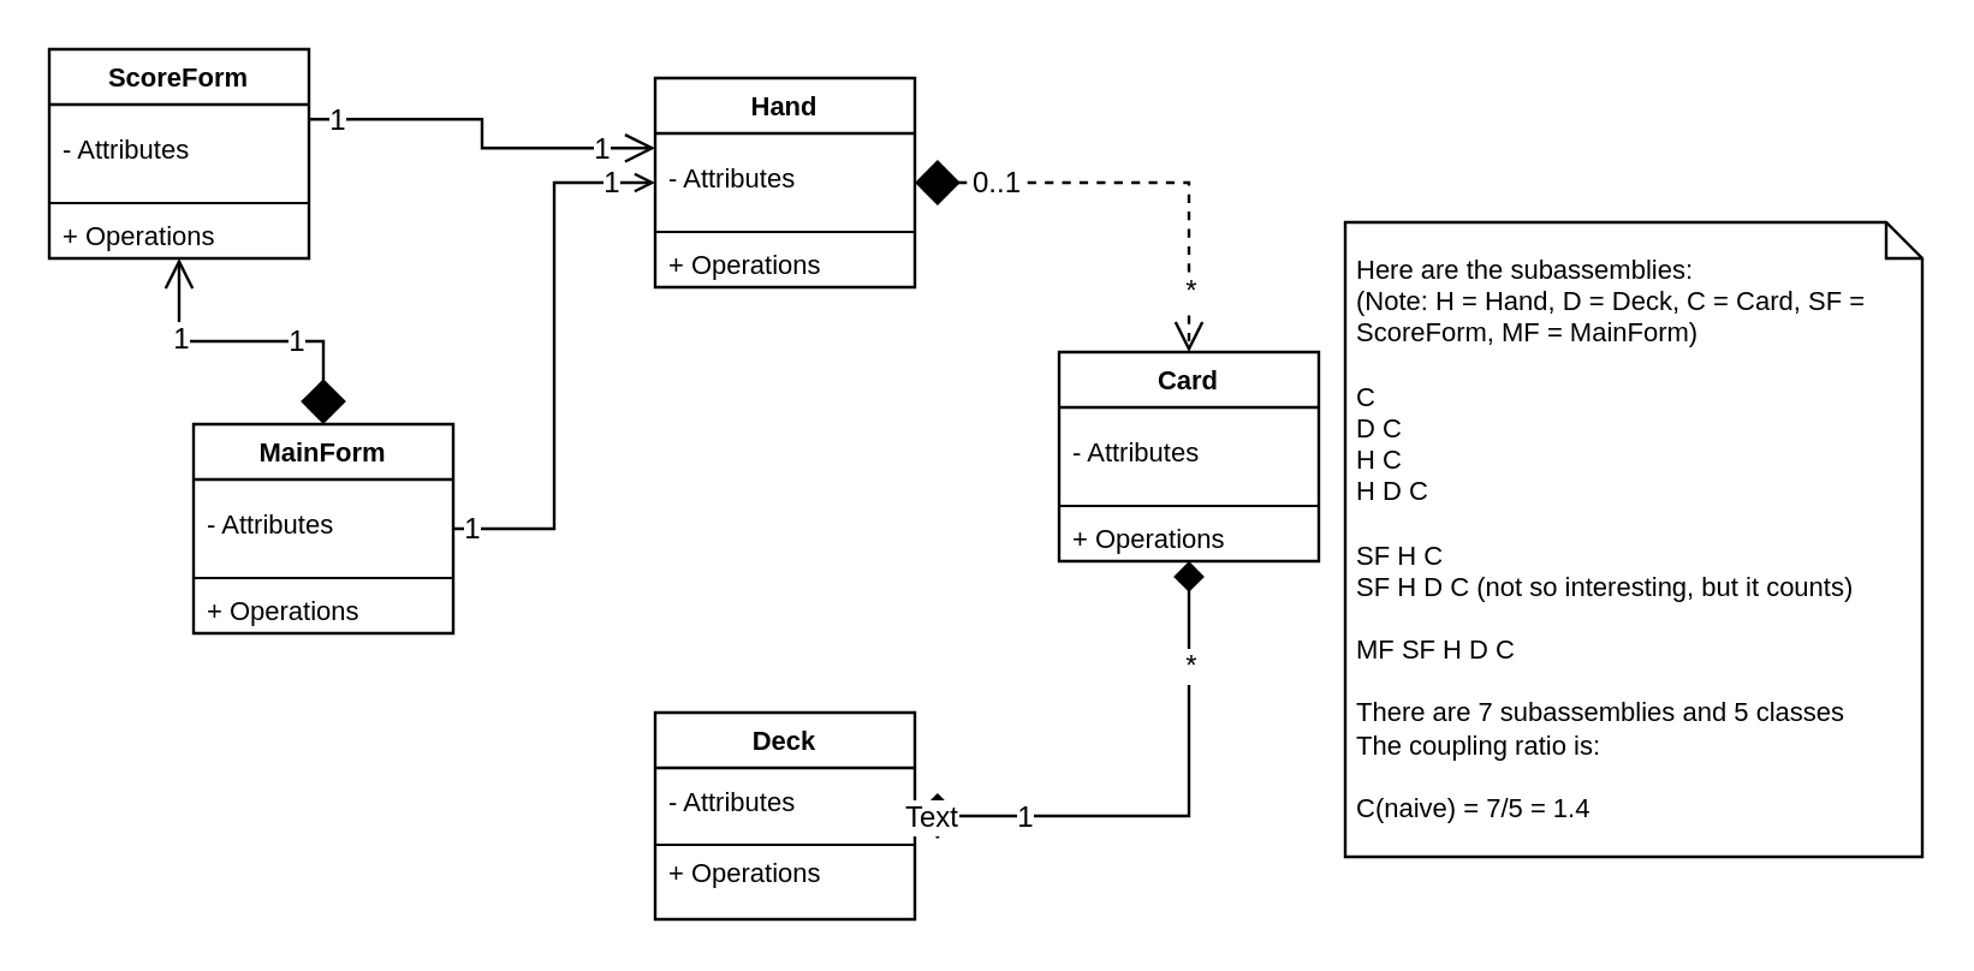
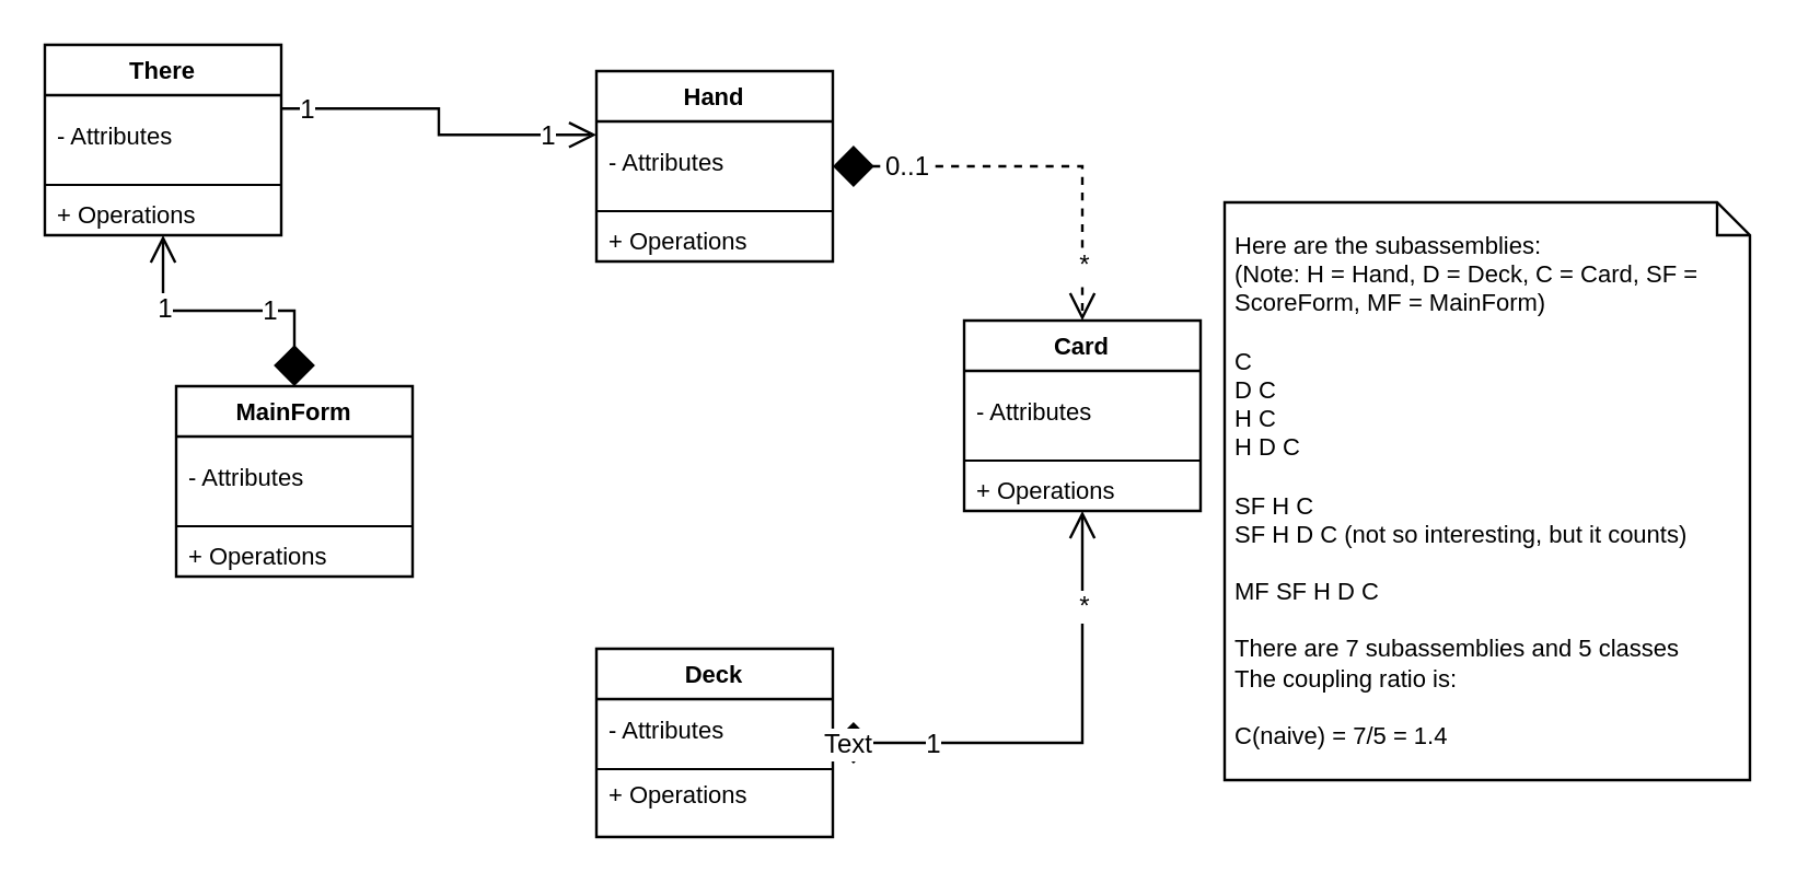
- <mxCell id="2" value="ScoreForm" style="html=1;whiteSpace=wrap;swimlane;childLayout=stackLayout;horizontal=1;startSize=26;horizontalStack=0;resizeParent=1;resizeParentMax=0;resizeLast=0;collapsible=1;marginBottom=0;swimlaneFillColor=#ffffff;startSize=23;fontSize=11;fontColor=#000000;spacing=0;strokeOpacity=100;strokeWidth=1.2;" parent="1" vertex="1"><mxGeometry x="20" y="20" width="108" height="87" as="geometry" /></mxCell>
+ <mxCell id="2" value="There" style="html=1;whiteSpace=wrap;swimlane;childLayout=stackLayout;horizontal=1;startSize=26;horizontalStack=0;resizeParent=1;resizeParentMax=0;resizeLast=0;collapsible=1;marginBottom=0;swimlaneFillColor=#ffffff;startSize=23;fontSize=11;fontColor=#000000;spacing=0;strokeOpacity=100;strokeWidth=1.2;" parent="1" vertex="1"><mxGeometry x="20" y="20" width="108" height="87" as="geometry" /></mxCell>
- <mxCell id="25" value="" style="html=1;jettySize=18;fontSize=11;strokeWidth=1.2;rounded=1;arcSize=0;edgeStyle=orthogonalEdgeStyle;startArrow=none;endArrow=open;;exitX=1.006;exitY=0.5;exitPerimeter=1;entryX=-0.006;entryY=0.5;entryPerimeter=1;" parent="1" source="10" target="6" edge="1"><mxGeometry width="100" height="100" relative="1" as="geometry" /></mxCell>
- <mxCell id="26" value="1" style="text;html=1;resizable=0;labelBackgroundColor=#ffffff;align=center;verticalAlign=middle;" parent="25" vertex="1"><mxGeometry x="-0.935" relative="1" as="geometry" /></mxCell>
- <mxCell id="27" value="1" style="text;html=1;resizable=0;labelBackgroundColor=#ffffff;align=center;verticalAlign=middle;" parent="25" vertex="1"><mxGeometry x="0.83" relative="1" as="geometry" /></mxCell>
- <mxCell id="31" value="" style="html=1;jettySize=18;fontSize=11;strokeWidth=1.2;rounded=1;arcSize=0;edgeStyle=orthogonalEdgeStyle;startArrow=diamond;endFill=1;startSize=16;endArrow=diamond;endSize=10;exitX=1.006;exitY=0.5;exitPerimeter=1;entryX=0.5;entryY=1.006;entryPerimeter=1;" parent="1" source="14" target="18" edge="1"><mxGeometry width="100" height="100" relative="1" as="geometry" /></mxCell>
+ <mxCell id="31" value="" style="html=1;jettySize=18;fontSize=11;strokeWidth=1.2;rounded=1;arcSize=0;edgeStyle=orthogonalEdgeStyle;startArrow=diamond;endFill=1;startSize=16;endArrow=open;endSize=10;exitX=1.006;exitY=0.5;exitPerimeter=1;entryX=0.5;entryY=1.006;entryPerimeter=1;" parent="1" source="14" target="18" edge="1"><mxGeometry width="100" height="100" relative="1" as="geometry" /></mxCell>
